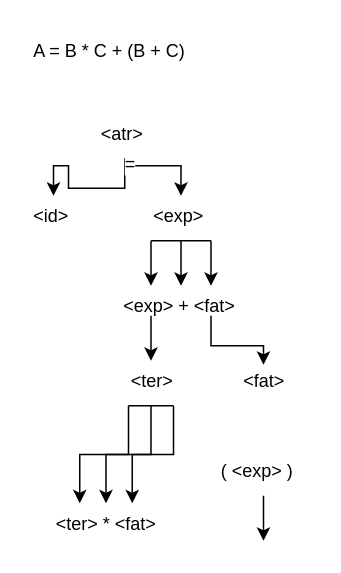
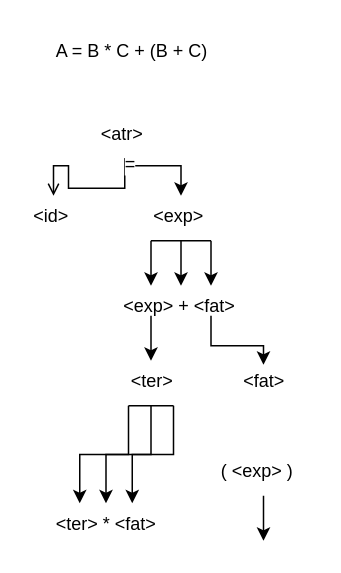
- <mxCell id="2" value="A = B * C + (B + C)" style="text;whiteSpace=wrap;html=1;" vertex="1" parent="1"><mxGeometry x="20" y="20" width="110" height="40" as="geometry" /></mxCell>
+ <mxCell id="2" value="A = B * C + (B + C)" style="text;whiteSpace=wrap;html=1;" vertex="1" parent="1"><mxGeometry x="35" y="20" width="110" height="40" as="geometry" /></mxCell>
- <mxCell id="3" style="edgeStyle=orthogonalEdgeStyle;rounded=0;orthogonalLoop=1;jettySize=auto;html=1;exitX=0.5;exitY=1;exitDx=0;exitDy=0;entryX=0.5;entryY=0;entryDx=0;entryDy=0;" edge="1" parent="1" source="6" target="7"><mxGeometry relative="1" as="geometry" /></mxCell>
+ <mxCell id="3" style="edgeStyle=orthogonalEdgeStyle;rounded=0;orthogonalLoop=1;jettySize=auto;html=1;exitX=0.5;exitY=1;exitDx=0;exitDy=0;entryX=0.5;entryY=0;entryDx=0;entryDy=0;endArrow=open;" edge="1" parent="1" source="6" target="7"><mxGeometry relative="1" as="geometry" /></mxCell>
